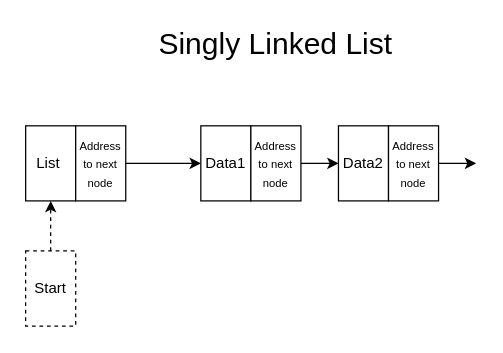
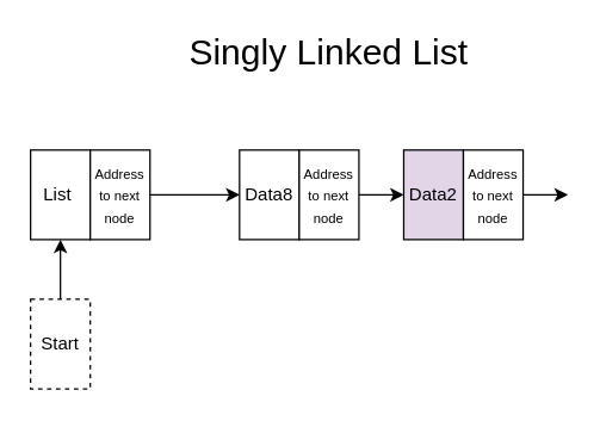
- <mxCell id="5" value="Data1" style="rounded=0;whiteSpace=wrap;html=1;" parent="1" vertex="1"><mxGeometry x="160" y="100" width="40" height="60" as="geometry" /></mxCell>
+ <mxCell id="5" value="Data8" style="rounded=0;whiteSpace=wrap;html=1;" parent="1" vertex="1"><mxGeometry x="160" y="100" width="40" height="60" as="geometry" /></mxCell>
- <mxCell id="12" value="Data2" style="rounded=0;whiteSpace=wrap;html=1;" parent="1" vertex="1"><mxGeometry x="270" y="100" width="40" height="60" as="geometry" /></mxCell>
+ <mxCell id="12" value="Data2" style="rounded=0;whiteSpace=wrap;html=1;fillColor=#e1d5e7;" parent="1" vertex="1"><mxGeometry x="270" y="100" width="40" height="60" as="geometry" /></mxCell>
- <mxCell id="9" value="" style="edgeStyle=none;html=1;entryX=0.5;entryY=1;entryDx=0;entryDy=0;dashed=1;" parent="1" source="10" target="2" edge="1"><mxGeometry relative="1" as="geometry" /></mxCell>
+ <mxCell id="9" value="" style="edgeStyle=none;html=1;entryX=0.5;entryY=1;entryDx=0;entryDy=0;" parent="1" source="10" target="2" edge="1"><mxGeometry relative="1" as="geometry" /></mxCell>
